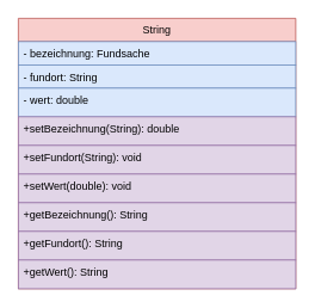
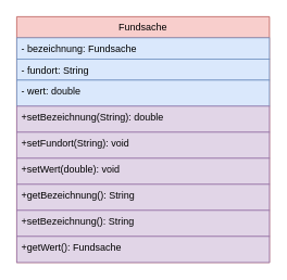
- <mxCell id="2" value="String" style="swimlane;fontStyle=0;childLayout=stackLayout;horizontal=1;startSize=26;fillColor=#f8cecc;horizontalStack=0;resizeParent=1;resizeParentMax=0;resizeLast=0;collapsible=1;marginBottom=0;whiteSpace=wrap;html=1;strokeColor=#b85450;" vertex="1" parent="1"><mxGeometry x="20" y="20" width="310" height="302" as="geometry" /></mxCell>
+ <mxCell id="2" value="Fundsache" style="swimlane;fontStyle=0;childLayout=stackLayout;horizontal=1;startSize=26;fillColor=#f8cecc;horizontalStack=0;resizeParent=1;resizeParentMax=0;resizeLast=0;collapsible=1;marginBottom=0;whiteSpace=wrap;html=1;strokeColor=#b85450;" vertex="1" parent="1"><mxGeometry x="20" y="20" width="310" height="302" as="geometry" /></mxCell>
- <mxCell id="10" value="+getFundort(): String" style="text;strokeColor=#9673a6;fillColor=#e1d5e7;align=left;verticalAlign=top;spacingLeft=4;spacingRight=4;overflow=hidden;rotatable=0;points=[[0,0.5],[1,0.5]];portConstraint=eastwest;whiteSpace=wrap;html=1;" vertex="1" parent="2"><mxGeometry y="238" width="310" height="32" as="geometry" /></mxCell>
+ <mxCell id="10" value="+setBezeichnung(): String" style="text;strokeColor=#9673a6;fillColor=#e1d5e7;align=left;verticalAlign=top;spacingLeft=4;spacingRight=4;overflow=hidden;rotatable=0;points=[[0,0.5],[1,0.5]];portConstraint=eastwest;whiteSpace=wrap;html=1;" vertex="1" parent="2"><mxGeometry y="238" width="310" height="32" as="geometry" /></mxCell>
- <mxCell id="11" value="+getWert(): String" style="text;strokeColor=#9673a6;fillColor=#e1d5e7;align=left;verticalAlign=top;spacingLeft=4;spacingRight=4;overflow=hidden;rotatable=0;points=[[0,0.5],[1,0.5]];portConstraint=eastwest;whiteSpace=wrap;html=1;" vertex="1" parent="2"><mxGeometry y="270" width="310" height="32" as="geometry" /></mxCell>
+ <mxCell id="11" value="+getWert(): Fundsache" style="text;strokeColor=#9673a6;fillColor=#e1d5e7;align=left;verticalAlign=top;spacingLeft=4;spacingRight=4;overflow=hidden;rotatable=0;points=[[0,0.5],[1,0.5]];portConstraint=eastwest;whiteSpace=wrap;html=1;" vertex="1" parent="2"><mxGeometry y="270" width="310" height="32" as="geometry" /></mxCell>
